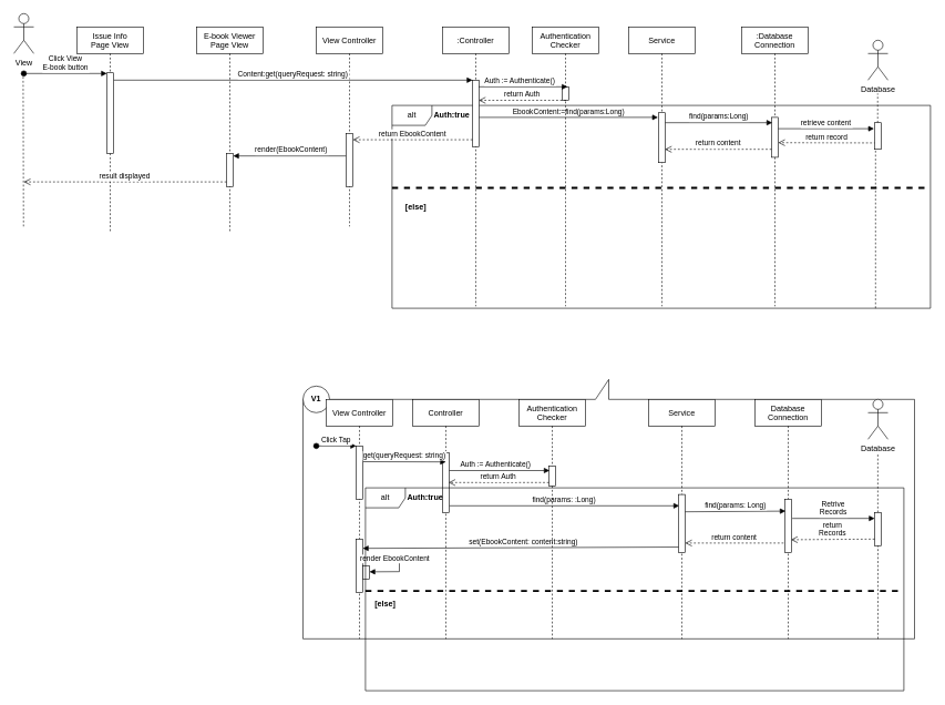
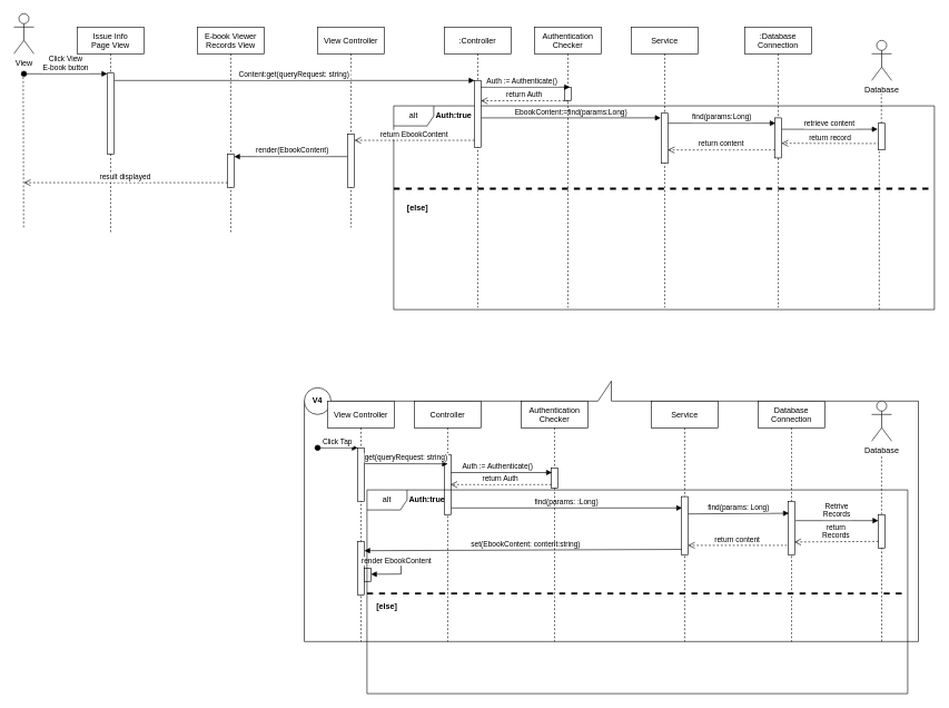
- <mxCell id="62" value="E-book Viewer&#10;Page View" style="shape=umlLifeline;perimeter=lifelinePerimeter;container=1;collapsible=0;recursiveResize=0;rounded=0;shadow=0;strokeWidth=1;" parent="1" vertex="1"><mxGeometry x="295" y="40" width="100" height="310" as="geometry" /></mxCell>
+ <mxCell id="62" value="E-book Viewer&#10;Records View" style="shape=umlLifeline;perimeter=lifelinePerimeter;container=1;collapsible=0;recursiveResize=0;rounded=0;shadow=0;strokeWidth=1;" parent="1" vertex="1"><mxGeometry x="295" y="40" width="100" height="310" as="geometry" /></mxCell>
- <mxCell id="29" value="&lt;b&gt;V1&lt;/b&gt;" style="text;html=1;strokeColor=none;fillColor=none;align=center;verticalAlign=middle;whiteSpace=wrap;rounded=0;" parent="1" vertex="1"><mxGeometry x="455" y="590" width="40" height="20" as="geometry" /></mxCell>
+ <mxCell id="29" value="&lt;b&gt;V4&lt;/b&gt;" style="text;html=1;strokeColor=none;fillColor=none;align=center;verticalAlign=middle;whiteSpace=wrap;rounded=0;" parent="1" vertex="1"><mxGeometry x="455" y="590" width="40" height="20" as="geometry" /></mxCell>
